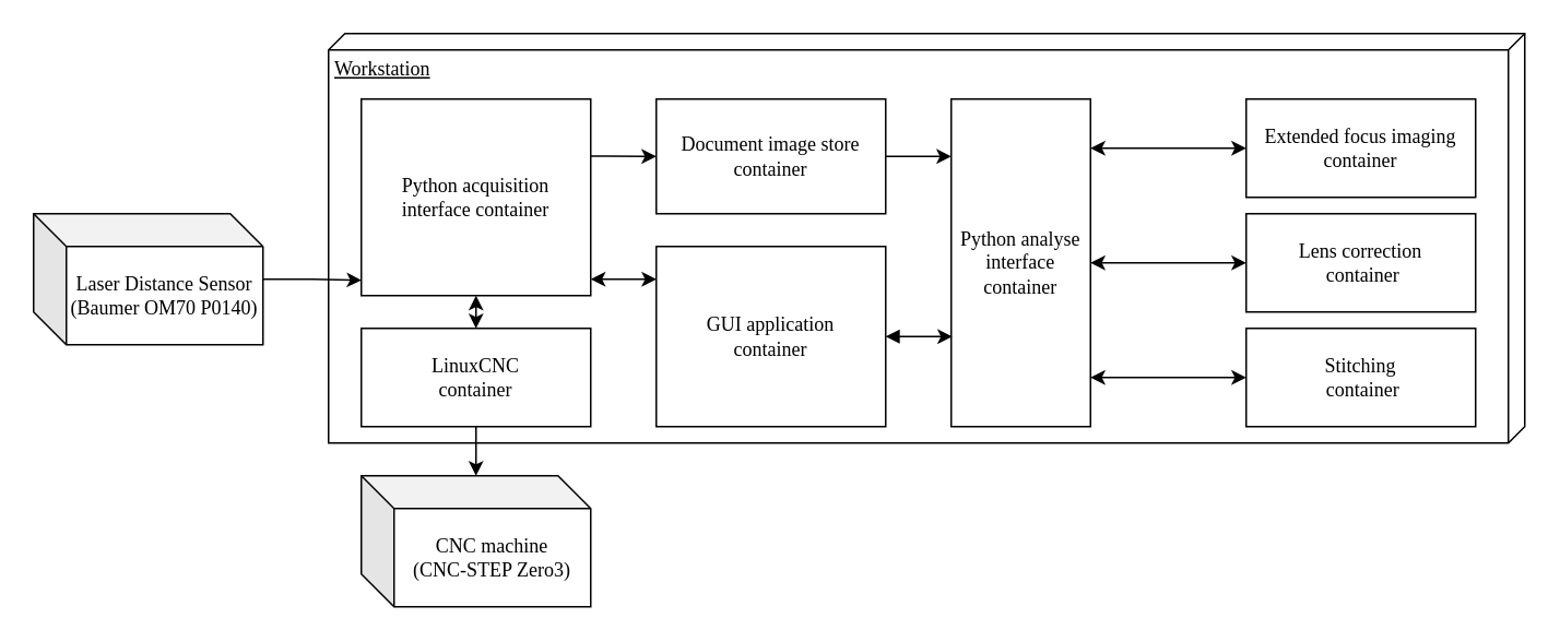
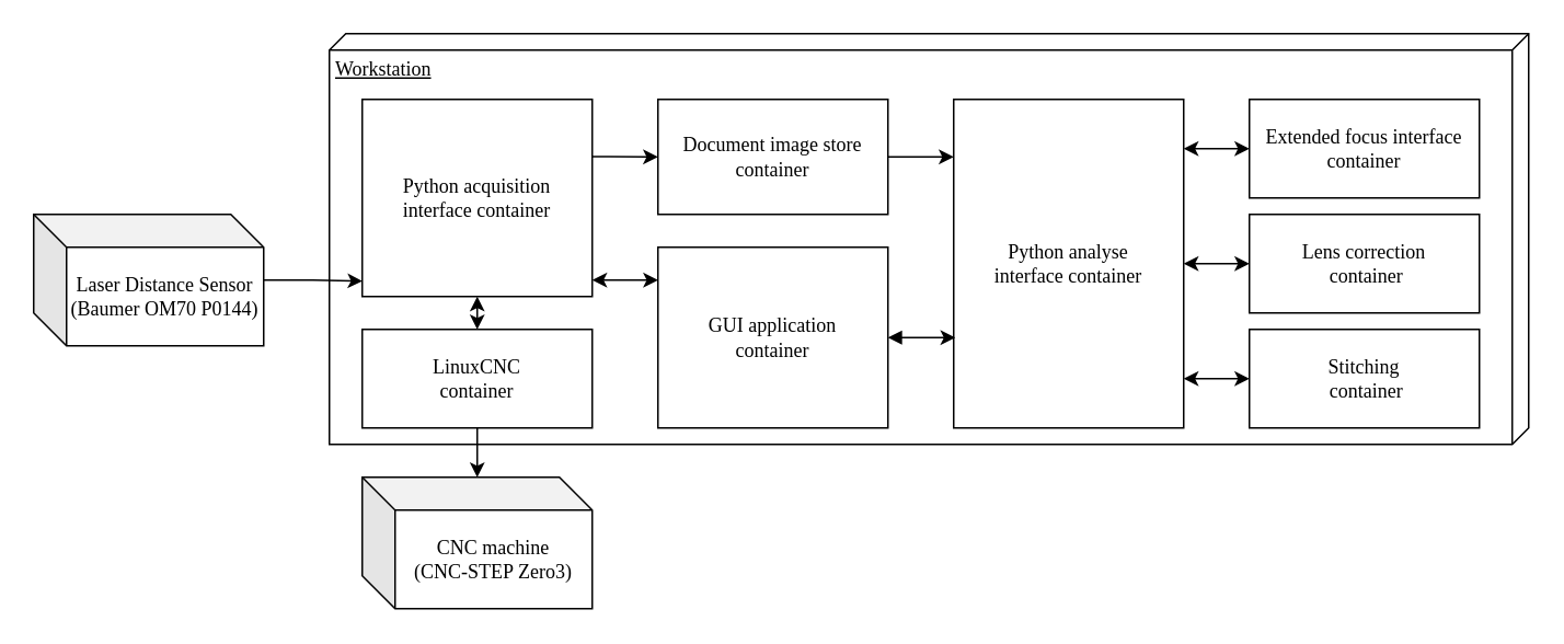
- <mxCell id="19" value="Extended focus imaging container" style="rounded=0;whiteSpace=wrap;html=1;fontFamily=Verdana;" parent="1" vertex="1"><mxGeometry x="760" y="60" width="140" height="60" as="geometry" /></mxCell>
+ <mxCell id="19" value="Extended focus interface container" style="rounded=0;whiteSpace=wrap;html=1;fontFamily=Verdana;" parent="1" vertex="1"><mxGeometry x="760" y="60" width="140" height="60" as="geometry" /></mxCell>
- <mxCell id="10" value="Python analyse&lt;br&gt;interface container" style="rounded=0;whiteSpace=wrap;html=1;fontFamily=Verdana;" parent="1" vertex="1"><mxGeometry x="580" y="60" width="85" height="200" as="geometry" /></mxCell>
+ <mxCell id="10" value="Python analyse&lt;br&gt;interface container" style="rounded=0;whiteSpace=wrap;html=1;fontFamily=Verdana;" parent="1" vertex="1"><mxGeometry x="580" y="60" width="140" height="200" as="geometry" /></mxCell>
- <mxCell id="4" value="Laser&amp;nbsp;Distance Sensor&lt;br&gt;(Baumer OM70 P0140)" style="shape=cube;whiteSpace=wrap;html=1;boundedLbl=1;backgroundOutline=1;darkOpacity=0.05;darkOpacity2=0.1;fontFamily=Verdana;" parent="1" vertex="1"><mxGeometry x="20" y="130" width="140" height="80" as="geometry" /></mxCell>
+ <mxCell id="4" value="Laser&amp;nbsp;Distance Sensor&lt;br&gt;(Baumer OM70 P0144)" style="shape=cube;whiteSpace=wrap;html=1;boundedLbl=1;backgroundOutline=1;darkOpacity=0.05;darkOpacity2=0.1;fontFamily=Verdana;" parent="1" vertex="1"><mxGeometry x="20" y="130" width="140" height="80" as="geometry" /></mxCell>
